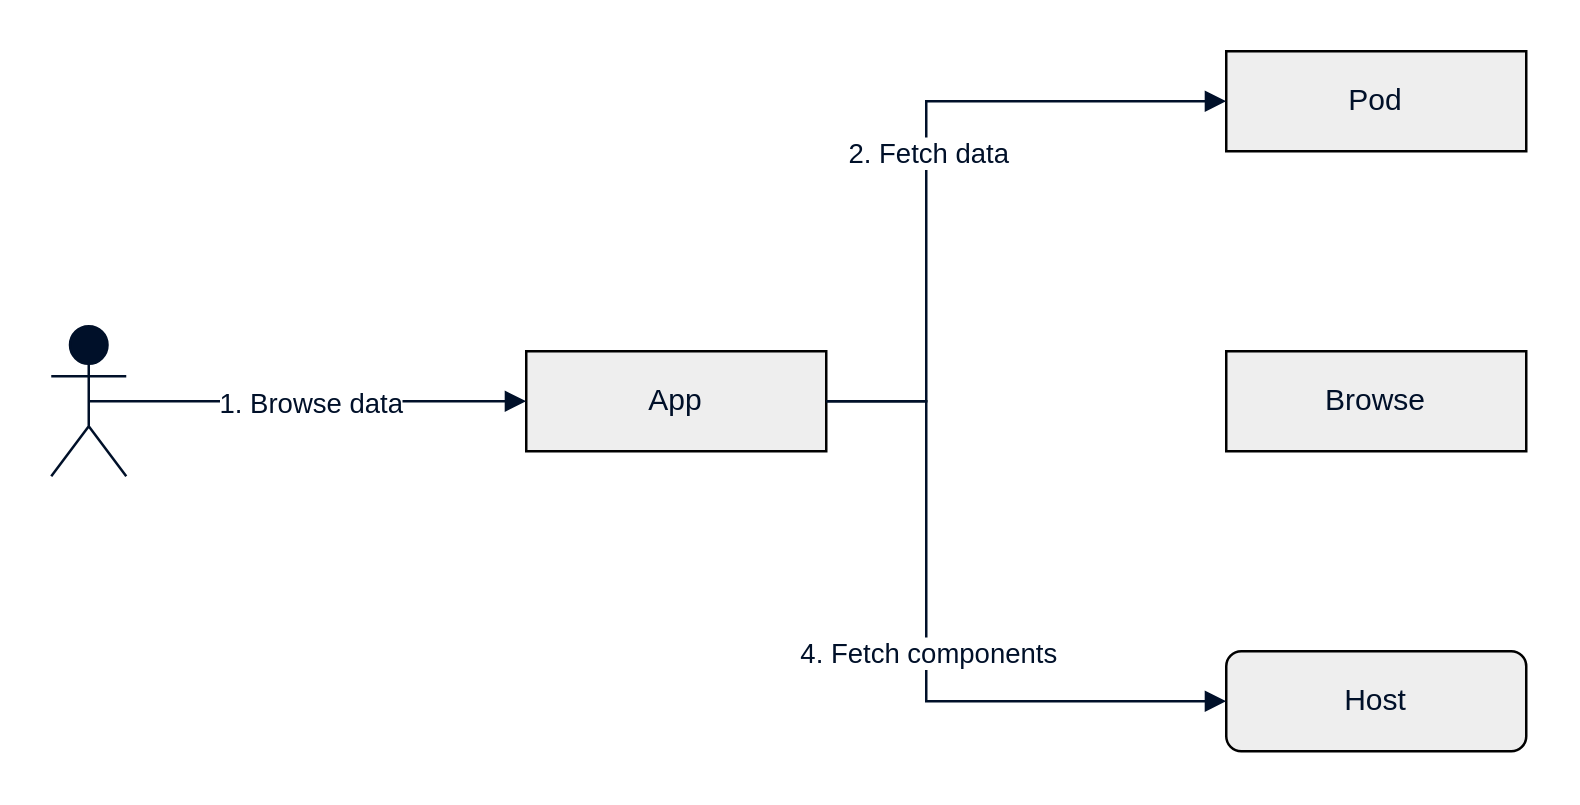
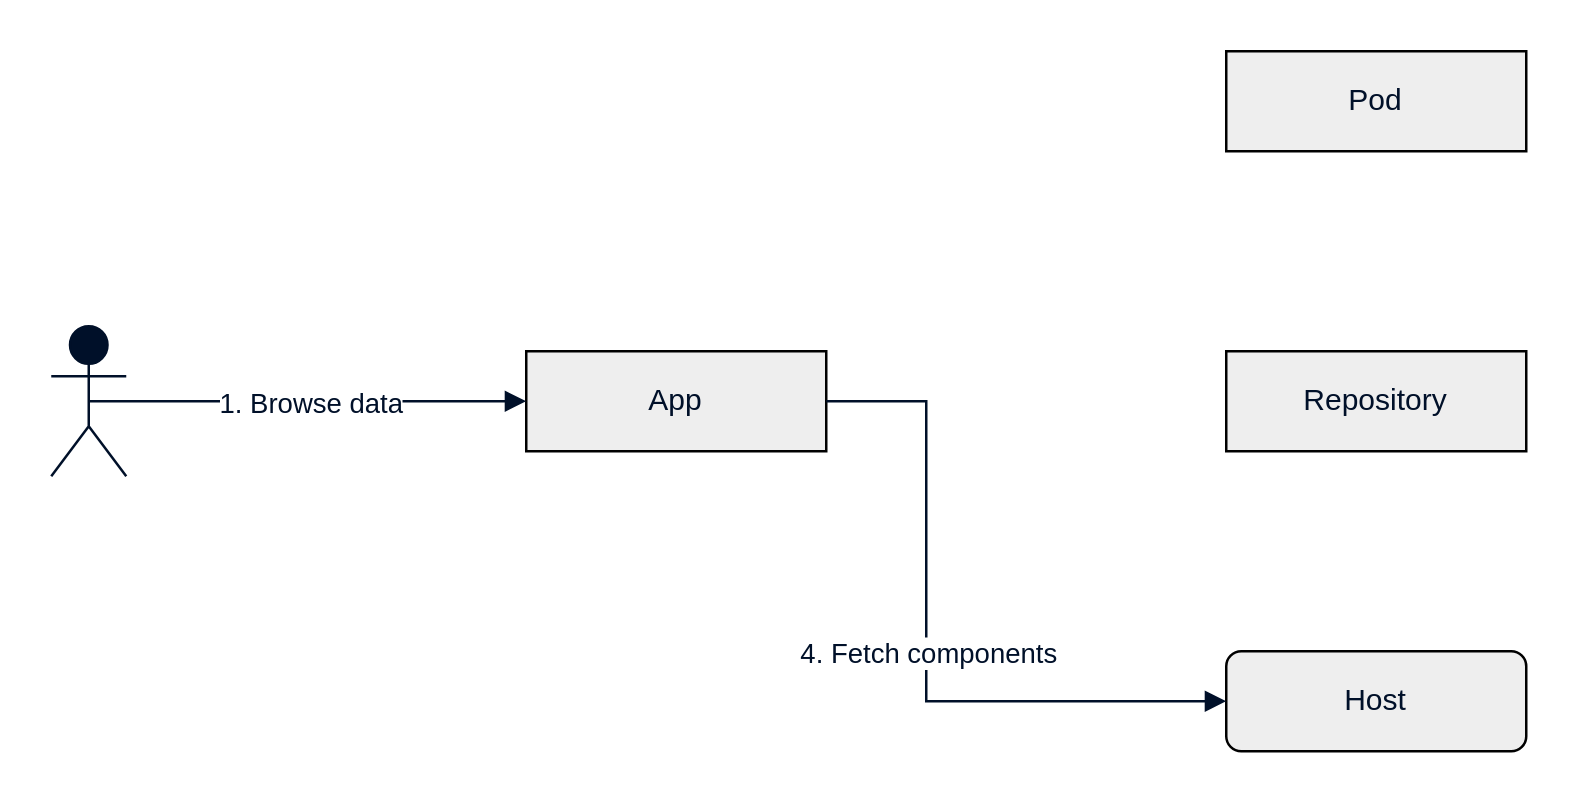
- <mxCell id="9" value="" style="endArrow=block;html=1;exitX=1;exitY=0.5;exitDx=0;exitDy=0;strokeColor=#001029;labelBackgroundColor=#FFFFFF;fontColor=#001029;entryX=0;entryY=0.5;entryDx=0;entryDy=0;rounded=0;endFill=1;fontFamily=Helvetica;" parent="1" source="2" target="5" edge="1"><mxGeometry relative="1" as="geometry"><mxPoint x="125" y="170" as="sourcePoint" /><mxPoint x="220" y="170" as="targetPoint" /><Array as="points"><mxPoint x="370" y="160" /><mxPoint x="370" y="40" /></Array></mxGeometry></mxCell>
- <mxCell id="10" value="2. Fetch data" style="edgeLabel;resizable=0;html=1;align=center;verticalAlign=middle;fontColor=#001029;labelBackgroundColor=#FFFFFF;" parent="9" connectable="0" vertex="1"><mxGeometry relative="1" as="geometry" /></mxCell>
- <mxCell id="4" value="Browse" style="rounded=0;whiteSpace=wrap;html=1;fillColor=#EEEEEE;fontColor=#001029;fontFamily=Helvetica;" parent="1" vertex="1"><mxGeometry x="490" y="140" width="120" height="40" as="geometry" /></mxCell>
+ <mxCell id="4" value="Repository" style="rounded=0;whiteSpace=wrap;html=1;fillColor=#EEEEEE;fontColor=#001029;fontFamily=Helvetica;" parent="1" vertex="1"><mxGeometry x="490" y="140" width="120" height="40" as="geometry" /></mxCell>
